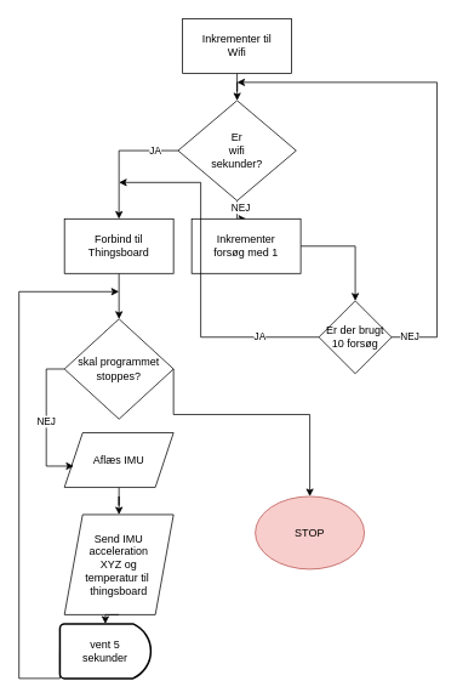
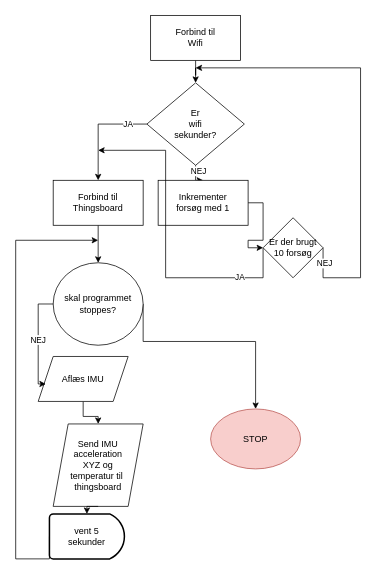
- <mxCell id="3" value="&lt;div&gt;Inkrementer til &lt;br&gt;&lt;/div&gt;&lt;div&gt;Wifi&lt;br&gt;&lt;/div&gt;" style="whiteSpace=wrap;html=1;" vertex="1" parent="1"><mxGeometry x="200" y="20" width="120" height="60" as="geometry" /></mxCell>
+ <mxCell id="3" value="&lt;div&gt;Forbind til &lt;br&gt;&lt;/div&gt;&lt;div&gt;Wifi&lt;br&gt;&lt;/div&gt;" style="whiteSpace=wrap;html=1;" vertex="1" parent="1"><mxGeometry x="200" y="20" width="120" height="60" as="geometry" /></mxCell>
- <mxCell id="16" value="&lt;div&gt;Er der brugt&lt;/div&gt;&lt;div&gt;10 forsøg&lt;br&gt;&lt;/div&gt;" style="rhombus;whiteSpace=wrap;html=1;" vertex="1" parent="1"><mxGeometry x="350" y="330" width="80" height="80" as="geometry" /></mxCell>
+ <mxCell id="16" value="&lt;div&gt;Er der brugt&lt;/div&gt;&lt;div&gt;10 forsøg&lt;br&gt;&lt;/div&gt;" style="rhombus;whiteSpace=wrap;html=1;" vertex="1" parent="1"><mxGeometry x="350" y="290" width="80" height="80" as="geometry" /></mxCell>
- <mxCell id="24" value="&lt;div&gt;skal programmet&lt;/div&gt;&lt;div&gt;stoppes?&lt;br&gt;&lt;/div&gt;" style="rhombus;whiteSpace=wrap;html=1;" vertex="1" parent="1"><mxGeometry x="70" y="350" width="120" height="110" as="geometry" /></mxCell>
+ <mxCell id="24" value="&lt;div&gt;skal programmet&lt;/div&gt;&lt;div&gt;stoppes?&lt;br&gt;&lt;/div&gt;" style="ellipse;whiteSpace=wrap;html=1;" vertex="1" parent="1"><mxGeometry x="70" y="350" width="120" height="110" as="geometry" /></mxCell>
- <mxCell id="18" value="Aflæs IMU" style="shape=parallelogram;perimeter=parallelogramPerimeter;whiteSpace=wrap;html=1;fixedSize=1;" vertex="1" parent="1"><mxGeometry x="70" y="475" width="120" height="60" as="geometry" /></mxCell>
+ <mxCell id="18" value="Aflæs IMU" style="shape=parallelogram;perimeter=parallelogramPerimeter;whiteSpace=wrap;html=1;fixedSize=1;" vertex="1" parent="1"><mxGeometry x="50" y="475" width="120" height="60" as="geometry" /></mxCell>
